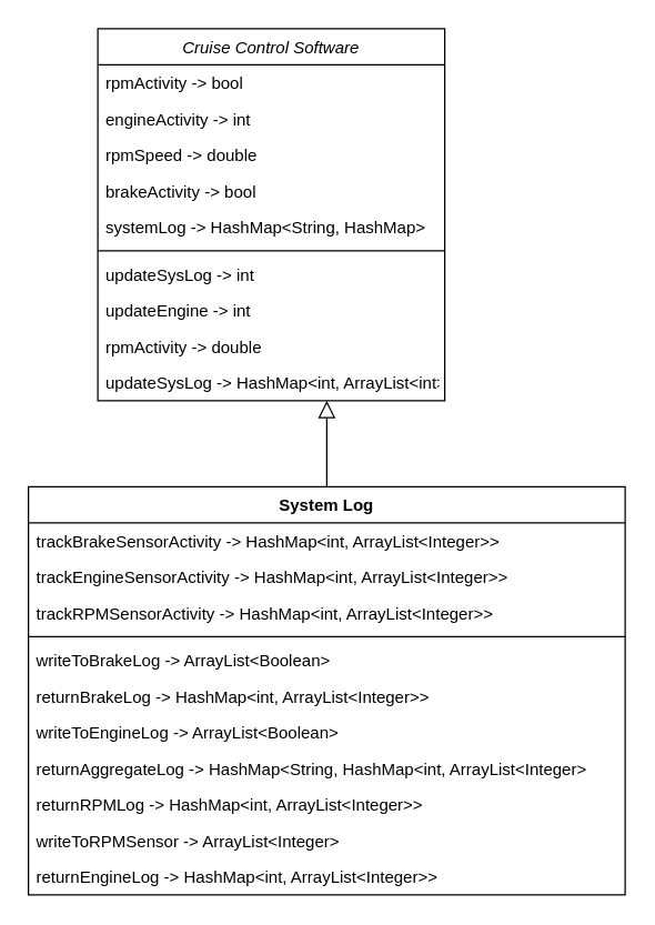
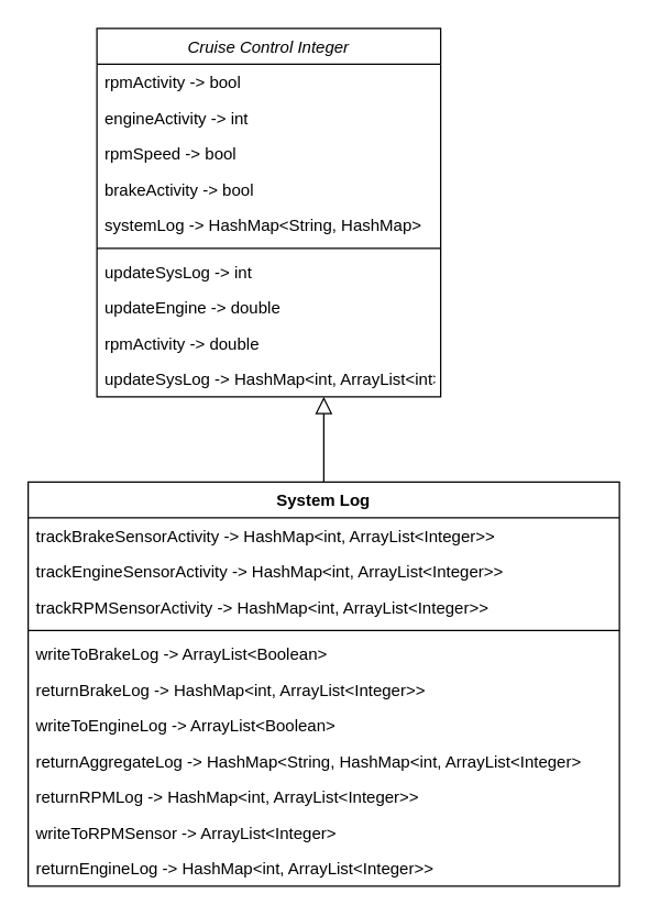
- <mxCell id="2" value="Cruise Control Software" style="swimlane;fontStyle=2;align=center;verticalAlign=top;childLayout=stackLayout;horizontal=1;startSize=26;horizontalStack=0;resizeParent=1;resizeLast=0;collapsible=1;marginBottom=0;rounded=0;shadow=0;strokeWidth=1;" parent="1" vertex="1"><mxGeometry x="70" width="250" height="268" as="geometry" y="20"><mxRectangle x="230" y="140" width="160" height="26" as="alternateBounds" /></mxGeometry></mxCell>
+ <mxCell id="2" value="Cruise Control Integer" style="swimlane;fontStyle=2;align=center;verticalAlign=top;childLayout=stackLayout;horizontal=1;startSize=26;horizontalStack=0;resizeParent=1;resizeLast=0;collapsible=1;marginBottom=0;rounded=0;shadow=0;strokeWidth=1;" parent="1" vertex="1"><mxGeometry x="70" width="250" height="268" as="geometry" y="20"><mxRectangle x="230" y="140" width="160" height="26" as="alternateBounds" /></mxGeometry></mxCell>
- <mxCell id="5" value="rpmSpeed -&gt; double" style="text;align=left;verticalAlign=top;spacingLeft=4;spacingRight=4;overflow=hidden;rotatable=0;points=[[0,0.5],[1,0.5]];portConstraint=eastwest;rounded=0;shadow=0;html=0;" parent="2" vertex="1"><mxGeometry y="78" width="250" height="26" as="geometry" /></mxCell>
+ <mxCell id="5" value="rpmSpeed -&gt; bool" style="text;align=left;verticalAlign=top;spacingLeft=4;spacingRight=4;overflow=hidden;rotatable=0;points=[[0,0.5],[1,0.5]];portConstraint=eastwest;rounded=0;shadow=0;html=0;" parent="2" vertex="1"><mxGeometry y="78" width="250" height="26" as="geometry" /></mxCell>
- <mxCell id="10" value="updateEngine -&gt; int" style="text;align=left;verticalAlign=top;spacingLeft=4;spacingRight=4;overflow=hidden;rotatable=0;points=[[0,0.5],[1,0.5]];portConstraint=eastwest;rounded=0;shadow=0;html=0;" parent="2" vertex="1"><mxGeometry y="190" width="250" height="26" as="geometry" /></mxCell>
+ <mxCell id="10" value="updateEngine -&gt; double" style="text;align=left;verticalAlign=top;spacingLeft=4;spacingRight=4;overflow=hidden;rotatable=0;points=[[0,0.5],[1,0.5]];portConstraint=eastwest;rounded=0;shadow=0;html=0;" parent="2" vertex="1"><mxGeometry y="190" width="250" height="26" as="geometry" /></mxCell>
